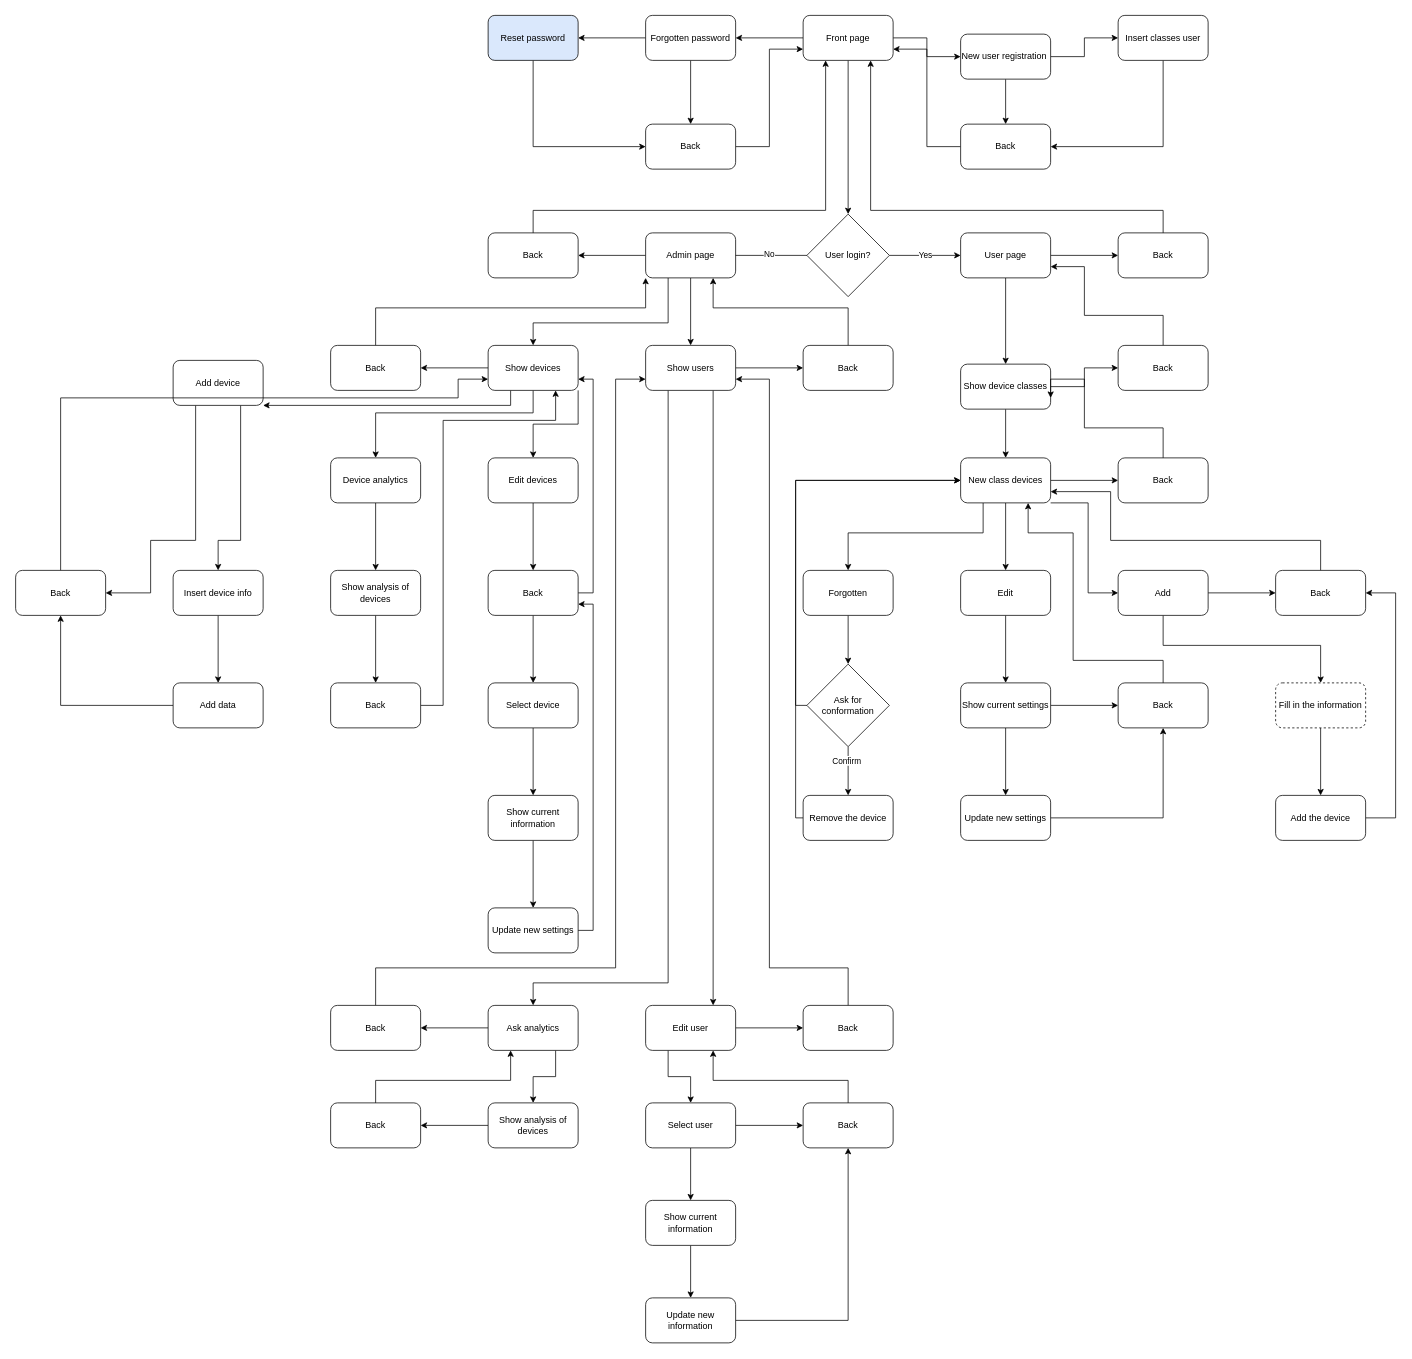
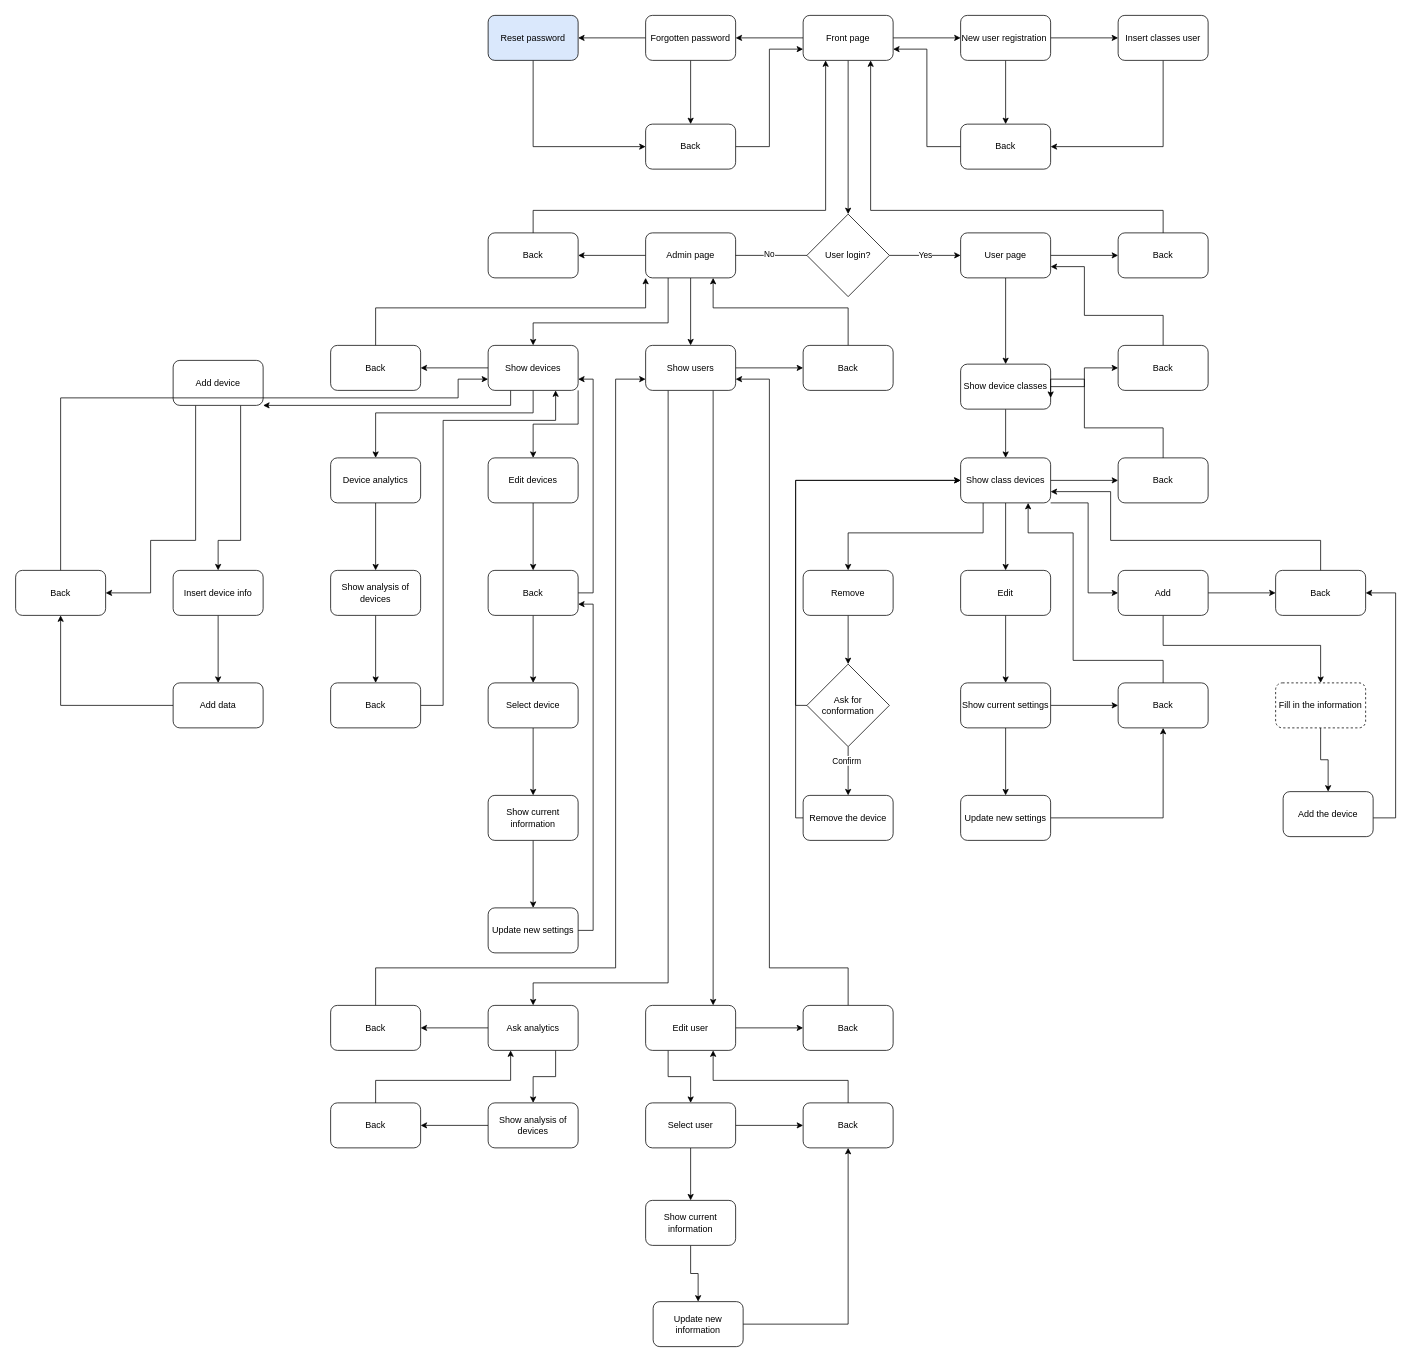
- <mxCell id="11" value="New user registration&amp;nbsp;" style="rounded=1;whiteSpace=wrap;html=1;" vertex="1" parent="1"><mxGeometry x="1280" y="45" width="120" height="60" as="geometry" /></mxCell>
+ <mxCell id="11" value="New user registration&amp;nbsp;" style="rounded=1;whiteSpace=wrap;html=1;" vertex="1" parent="1"><mxGeometry x="1280" y="20" width="120" height="60" as="geometry" /></mxCell>
- <mxCell id="44" value="New class devices" style="rounded=1;whiteSpace=wrap;html=1;" vertex="1" parent="1"><mxGeometry x="1280" y="610" width="120" height="60" as="geometry" /></mxCell>
+ <mxCell id="44" value="Show class devices" style="rounded=1;whiteSpace=wrap;html=1;" vertex="1" parent="1"><mxGeometry x="1280" y="610" width="120" height="60" as="geometry" /></mxCell>
- <mxCell id="46" value="Forgotten" style="rounded=1;whiteSpace=wrap;html=1;" vertex="1" parent="1"><mxGeometry x="1070" y="760" width="120" height="60" as="geometry" /></mxCell>
+ <mxCell id="46" value="Remove" style="rounded=1;whiteSpace=wrap;html=1;" vertex="1" parent="1"><mxGeometry x="1070" y="760" width="120" height="60" as="geometry" /></mxCell>
- <mxCell id="72" value="Add the device" style="rounded=1;whiteSpace=wrap;html=1;" vertex="1" parent="1"><mxGeometry x="1700" y="1060" width="120" height="60" as="geometry" /></mxCell>
+ <mxCell id="72" value="Add the device" style="rounded=1;whiteSpace=wrap;html=1;" vertex="1" parent="1"><mxGeometry x="1710" y="1055" width="120" height="60" as="geometry" /></mxCell>
- <mxCell id="130" value="Update new information" style="rounded=1;whiteSpace=wrap;html=1;" vertex="1" parent="1"><mxGeometry x="860" y="1730" width="120" height="60" as="geometry" /></mxCell>
+ <mxCell id="130" value="Update new information" style="rounded=1;whiteSpace=wrap;html=1;" vertex="1" parent="1"><mxGeometry x="870" y="1735" width="120" height="60" as="geometry" /></mxCell>
